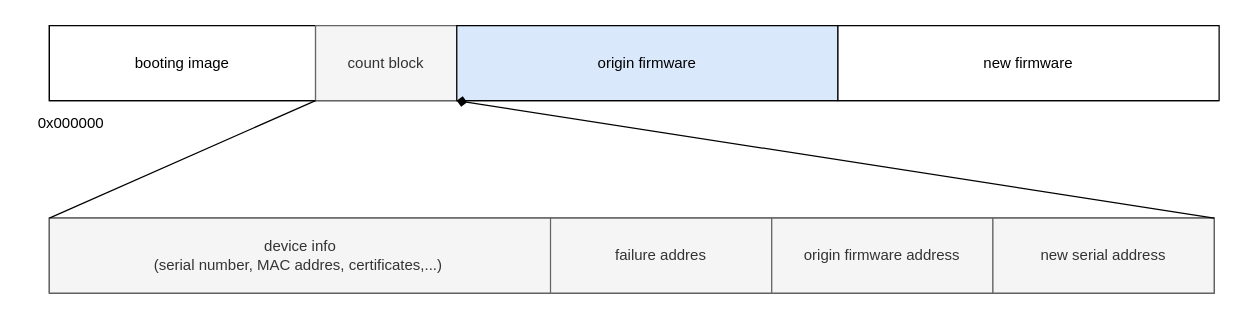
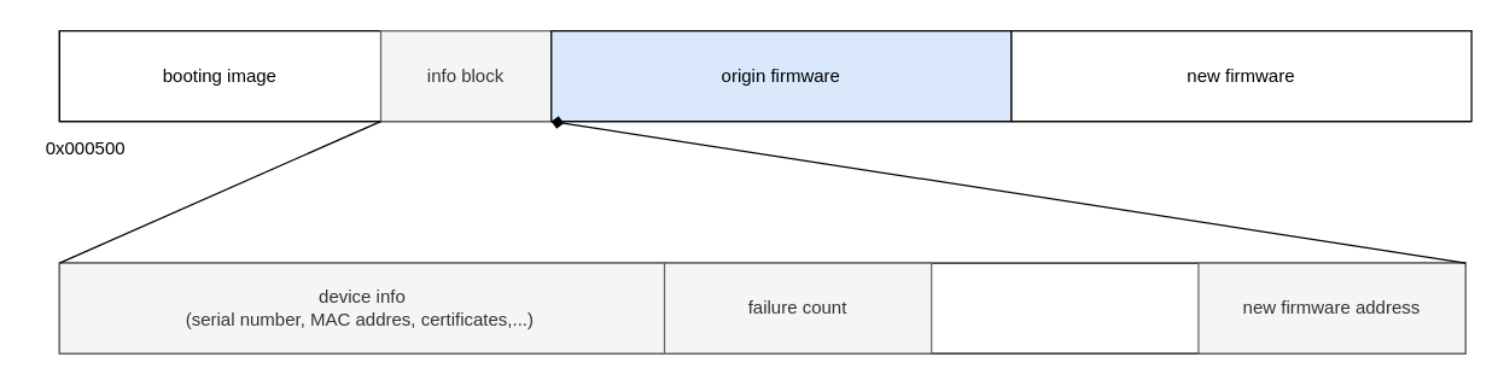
- <mxCell id="4" value="count block" style="rounded=0;whiteSpace=wrap;html=1;fillColor=#f5f5f5;fontColor=#333333;strokeColor=#666666;" vertex="1" parent="1"><mxGeometry x="252" y="20" width="113" height="60" as="geometry" /></mxCell>
+ <mxCell id="4" value="info block" style="rounded=0;whiteSpace=wrap;html=1;fillColor=#f5f5f5;fontColor=#333333;strokeColor=#666666;" vertex="1" parent="1"><mxGeometry x="252" y="20" width="113" height="60" as="geometry" /></mxCell>
- <mxCell id="14" value="0x00&lt;span style=&quot;color: rgb(0, 0, 0);&quot;&gt;0000&lt;/span&gt;" style="text;html=1;align=center;verticalAlign=middle;resizable=0;points=[];autosize=1;strokeColor=none;fillColor=none;" vertex="1" parent="1"><mxGeometry x="20" y="85" width="71" height="26" as="geometry" /></mxCell>
+ <mxCell id="14" value="0x00&lt;span style=&quot;color: rgb(0, 0, 0);&quot;&gt;0500&lt;/span&gt;" style="text;html=1;align=center;verticalAlign=middle;resizable=0;points=[];autosize=1;strokeColor=none;fillColor=none;" vertex="1" parent="1"><mxGeometry x="20" y="85" width="71" height="26" as="geometry" /></mxCell>
- <mxCell id="9" value="failure addres" style="rounded=0;whiteSpace=wrap;html=1;fillColor=#f5f5f5;fontColor=#333333;strokeColor=#666666;" vertex="1" parent="1"><mxGeometry x="440" y="174" width="177" height="60" as="geometry" /></mxCell>
+ <mxCell id="9" value="failure count" style="rounded=0;whiteSpace=wrap;html=1;fillColor=#f5f5f5;fontColor=#333333;strokeColor=#666666;" vertex="1" parent="1"><mxGeometry x="440" y="174" width="177" height="60" as="geometry" /></mxCell>
- <mxCell id="10" value="origin firmware address" style="rounded=0;whiteSpace=wrap;html=1;fillColor=#f5f5f5;fontColor=#333333;strokeColor=#666666;" vertex="1" parent="1"><mxGeometry x="617" y="174" width="177" height="60" as="geometry" /></mxCell>
- <mxCell id="11" value="new serial address" style="rounded=0;whiteSpace=wrap;html=1;fillColor=#f5f5f5;fontColor=#333333;strokeColor=#666666;" vertex="1" parent="1"><mxGeometry x="794" y="174" width="177" height="60" as="geometry" /></mxCell>
+ <mxCell id="11" value="new firmware address" style="rounded=0;whiteSpace=wrap;html=1;fillColor=#f5f5f5;fontColor=#333333;strokeColor=#666666;" vertex="1" parent="1"><mxGeometry x="794" y="174" width="177" height="60" as="geometry" /></mxCell>
